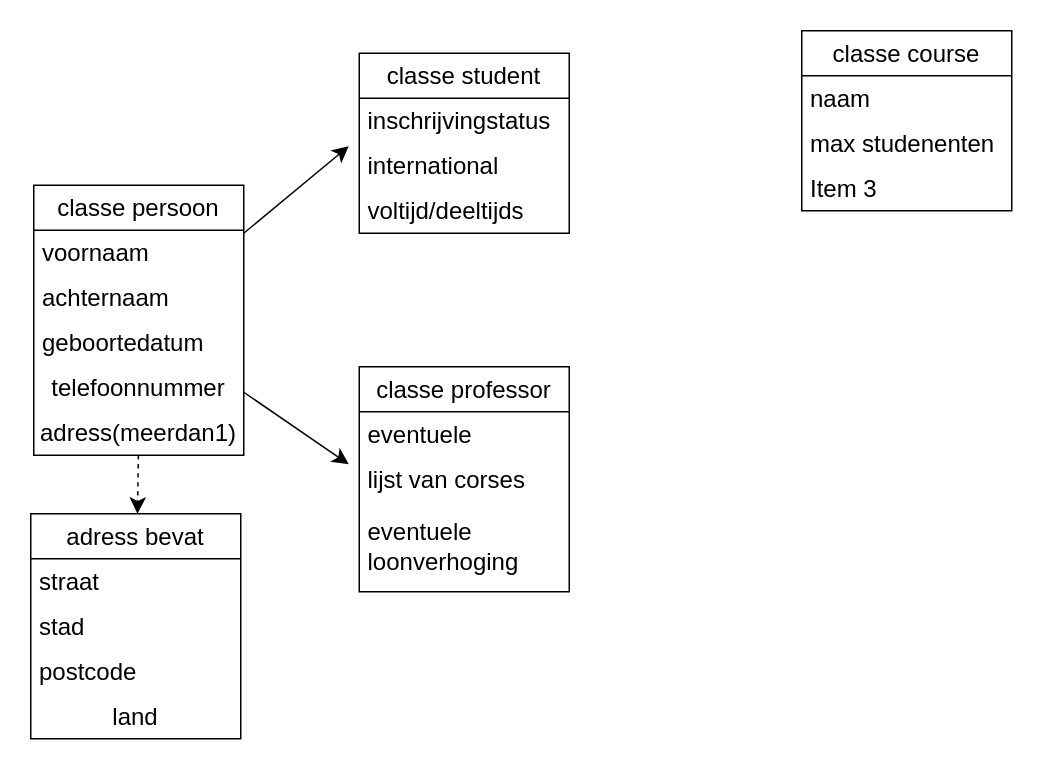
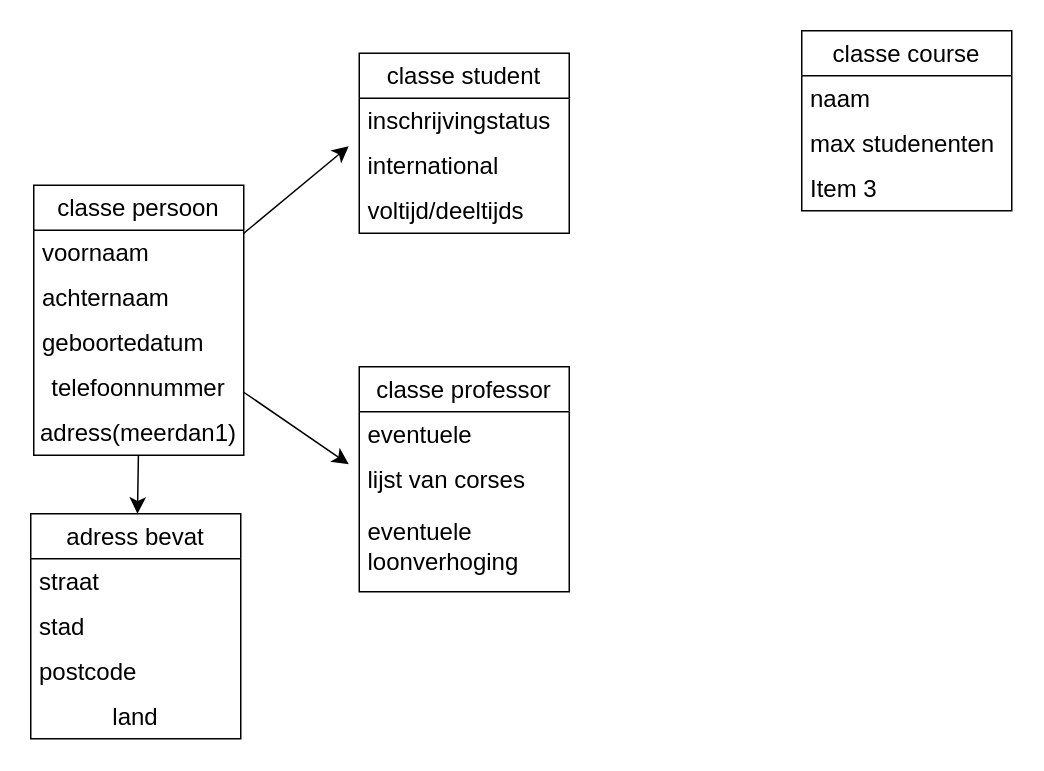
- <mxCell id="23" style="edgeStyle=none;curved=1;rounded=0;orthogonalLoop=1;jettySize=auto;html=1;fontSize=12;startSize=8;endSize=8;dashed=1;" edge="1" parent="1" source="9" target="18"><mxGeometry relative="1" as="geometry" /></mxCell>
+ <mxCell id="23" style="edgeStyle=none;curved=1;rounded=0;orthogonalLoop=1;jettySize=auto;html=1;fontSize=12;startSize=8;endSize=8;" edge="1" parent="1" source="9" target="18"><mxGeometry relative="1" as="geometry" /></mxCell>
